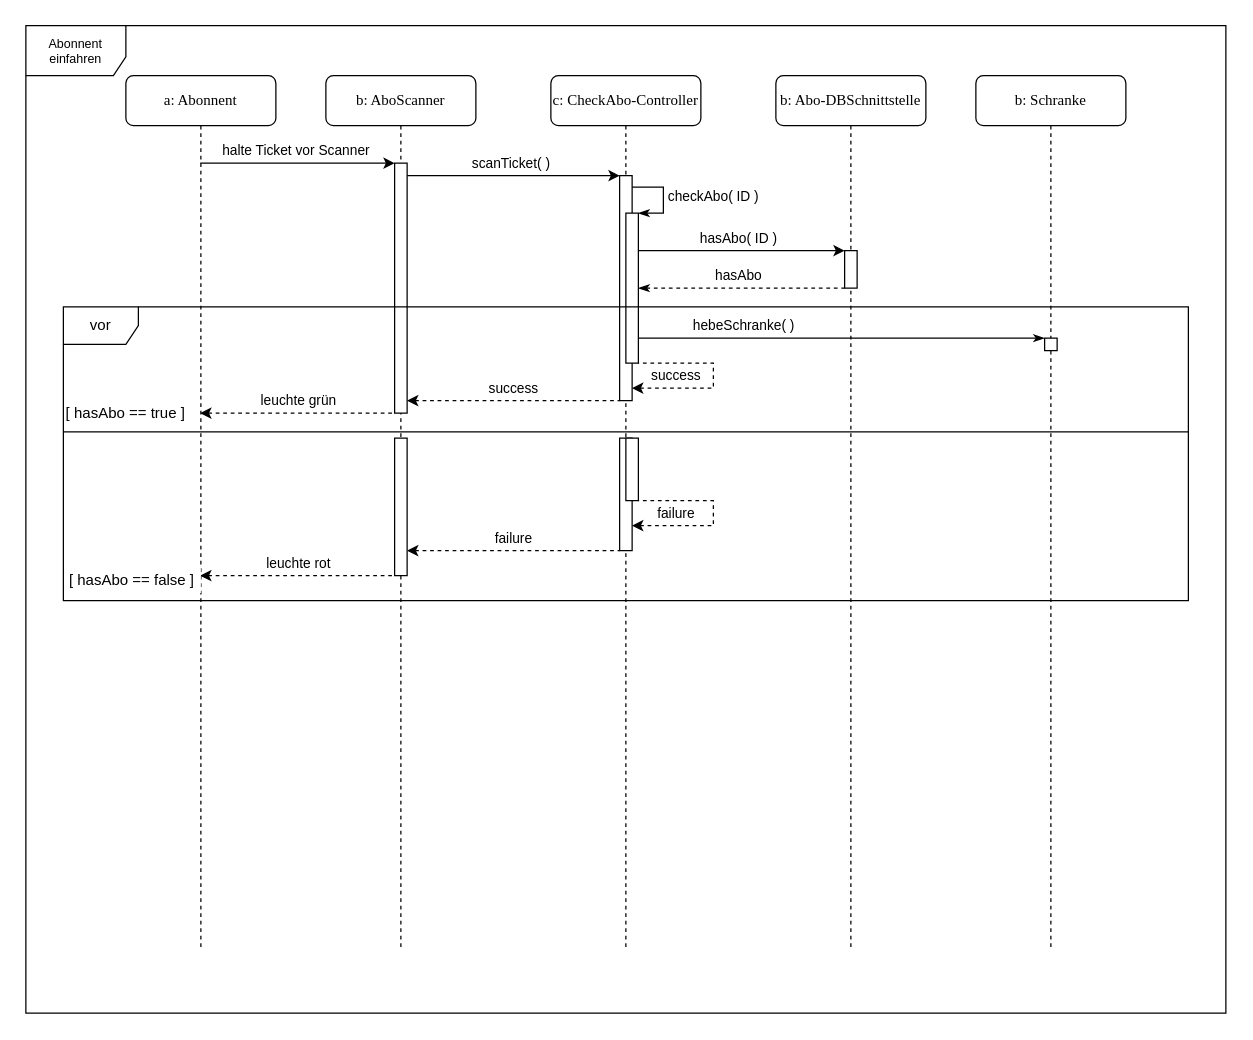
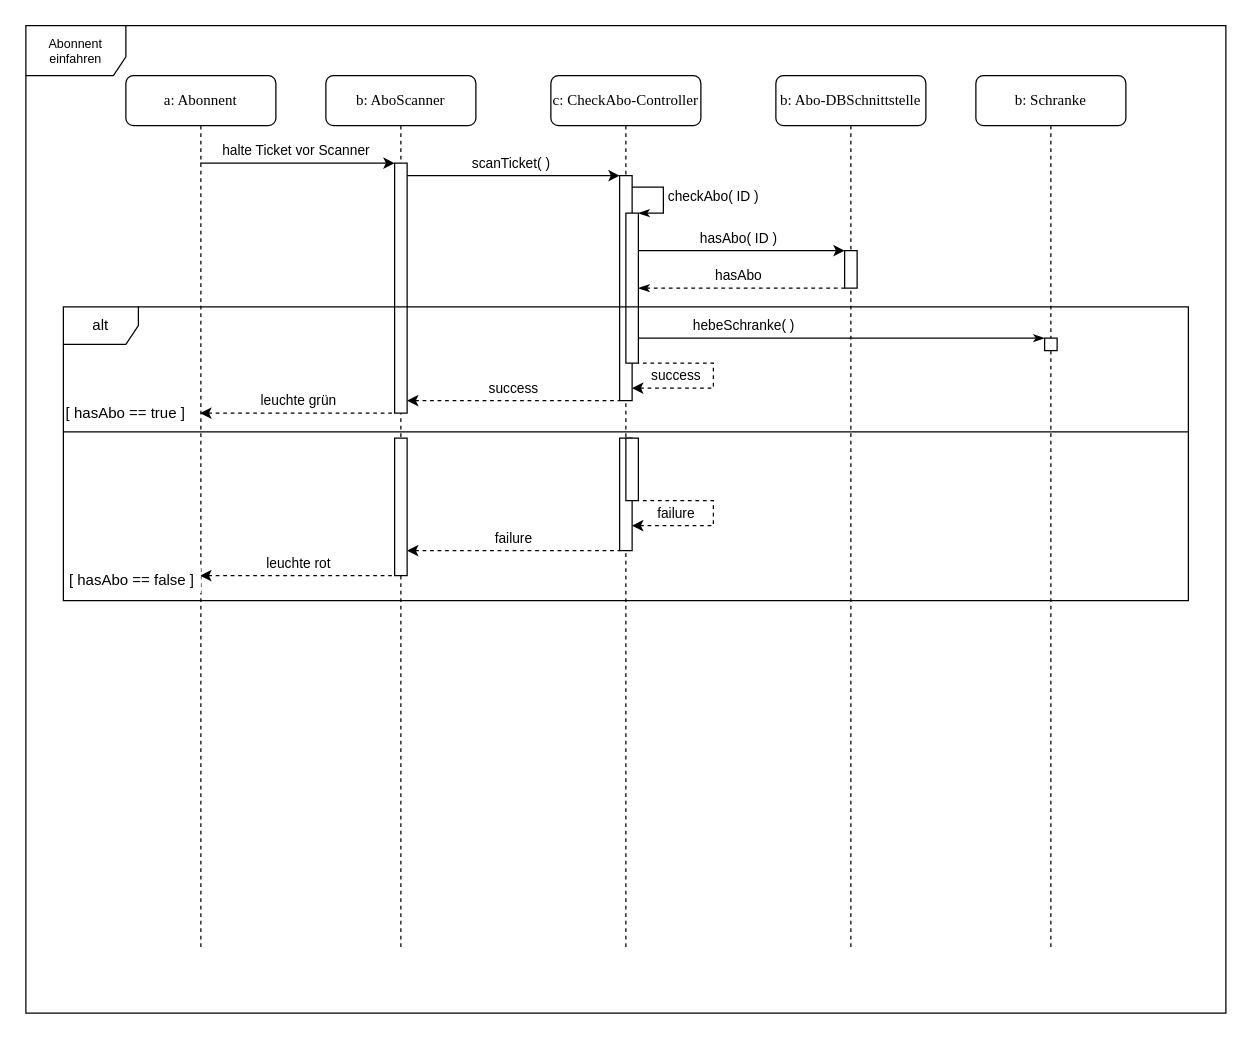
- <mxCell id="31" value="vor&lt;br&gt;" style="shape=umlFrame;whiteSpace=wrap;html=1;rounded=1;shadow=0;glass=0;comic=0;strokeColor=#000000;strokeWidth=1;" parent="1" vertex="1"><mxGeometry x="50" y="245" width="900" height="235" as="geometry" /></mxCell>
+ <mxCell id="31" value="alt&lt;br&gt;" style="shape=umlFrame;whiteSpace=wrap;html=1;rounded=1;shadow=0;glass=0;comic=0;strokeColor=#000000;strokeWidth=1;" parent="1" vertex="1"><mxGeometry x="50" y="245" width="900" height="235" as="geometry" /></mxCell>
